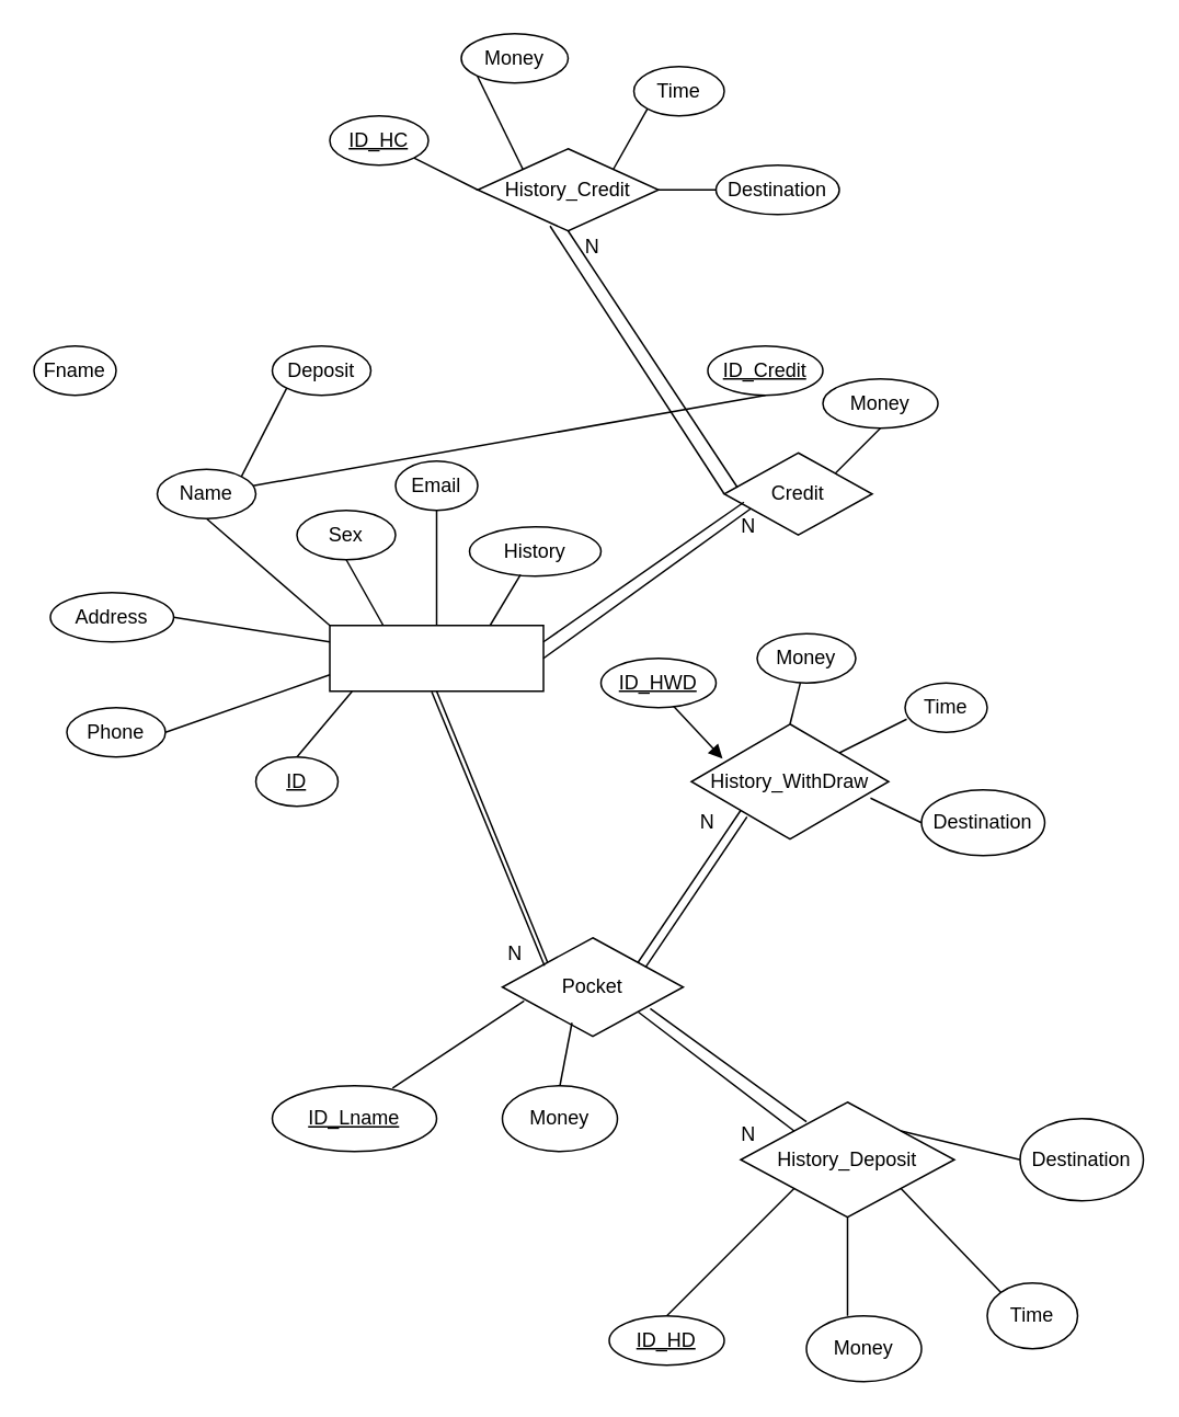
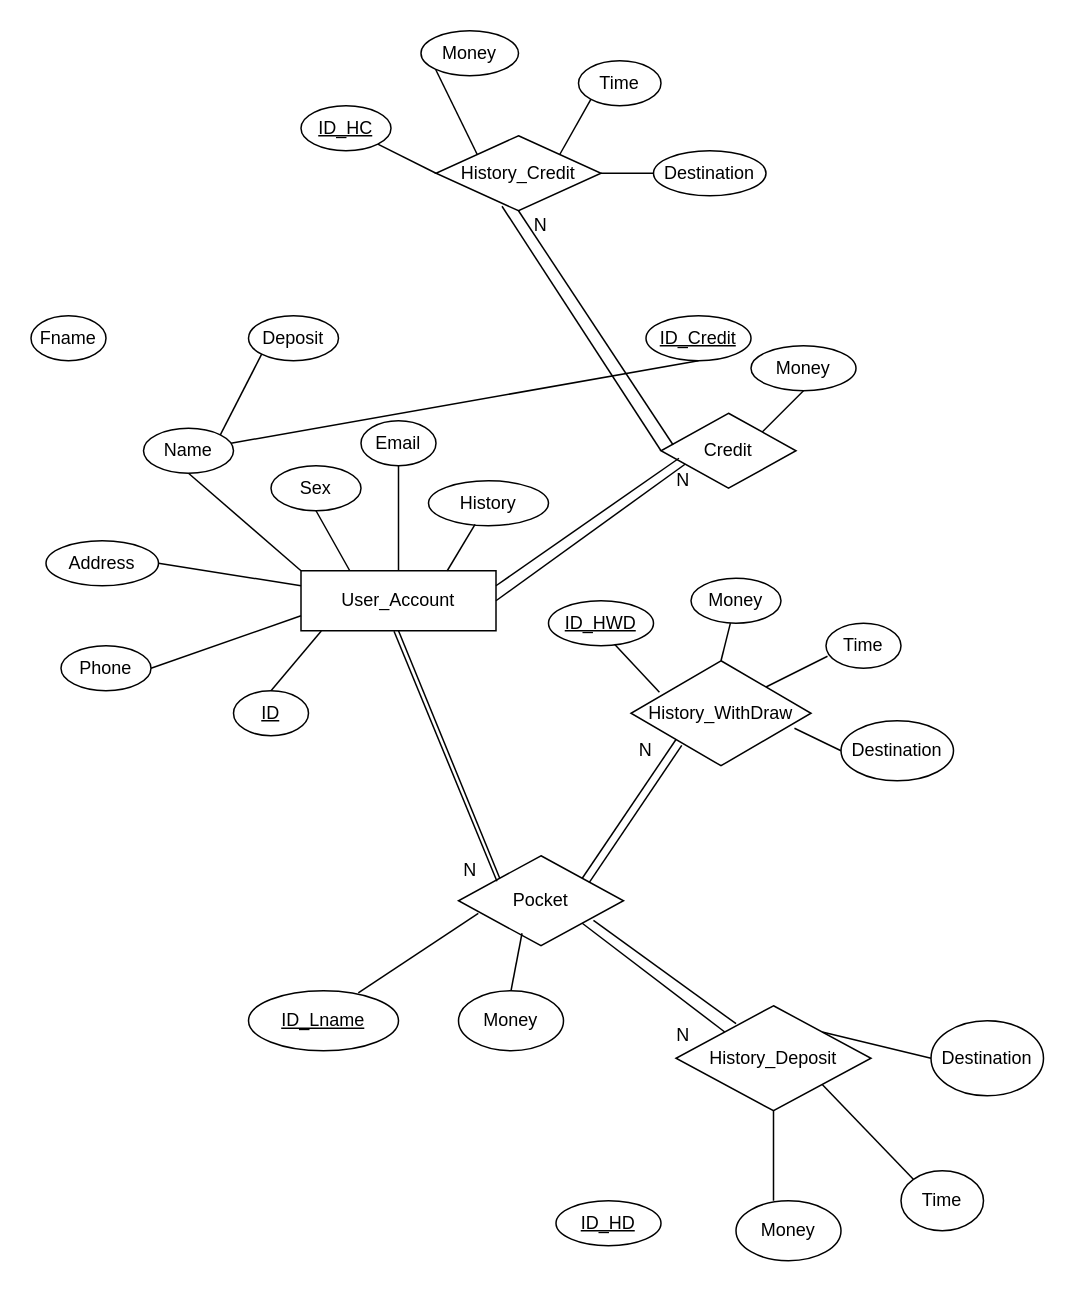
+ <mxCell id="3" value="User_Account" style="text;html=1;strokeColor=none;fillColor=none;align=center;verticalAlign=middle;whiteSpace=wrap;rounded=0;" vertex="1" parent="1"><mxGeometry x="225" y="385" width="80" height="30" as="geometry" /></mxCell>
- <mxCell id="35" value="" style="endArrow=block;html=1;entryX=0.158;entryY=0.3;entryDx=0;entryDy=0;entryPerimeter=0;exitX=0.629;exitY=0.967;exitDx=0;exitDy=0;exitPerimeter=0;" edge="1" parent="1" source="29" target="28"><mxGeometry width="50" height="50" relative="1" as="geometry"><mxPoint x="140" y="460" as="sourcePoint" /><mxPoint x="190" y="410" as="targetPoint" /></mxGeometry></mxCell>
+ <mxCell id="35" value="" style="endArrow=none;html=1;entryX=0.158;entryY=0.3;entryDx=0;entryDy=0;entryPerimeter=0;exitX=0.629;exitY=0.967;exitDx=0;exitDy=0;exitPerimeter=0;" edge="1" parent="1" source="29" target="28"><mxGeometry width="50" height="50" relative="1" as="geometry"><mxPoint x="140" y="460" as="sourcePoint" /><mxPoint x="190" y="410" as="targetPoint" /></mxGeometry></mxCell>
- <mxCell id="46" value="" style="endArrow=none;html=1;entryX=0;entryY=1;entryDx=0;entryDy=0;exitX=0.5;exitY=0;exitDx=0;exitDy=0;" edge="1" parent="1" source="40" target="39"><mxGeometry width="50" height="50" relative="1" as="geometry"><mxPoint x="350" y="700" as="sourcePoint" /><mxPoint x="400" y="650" as="targetPoint" /></mxGeometry></mxCell>
